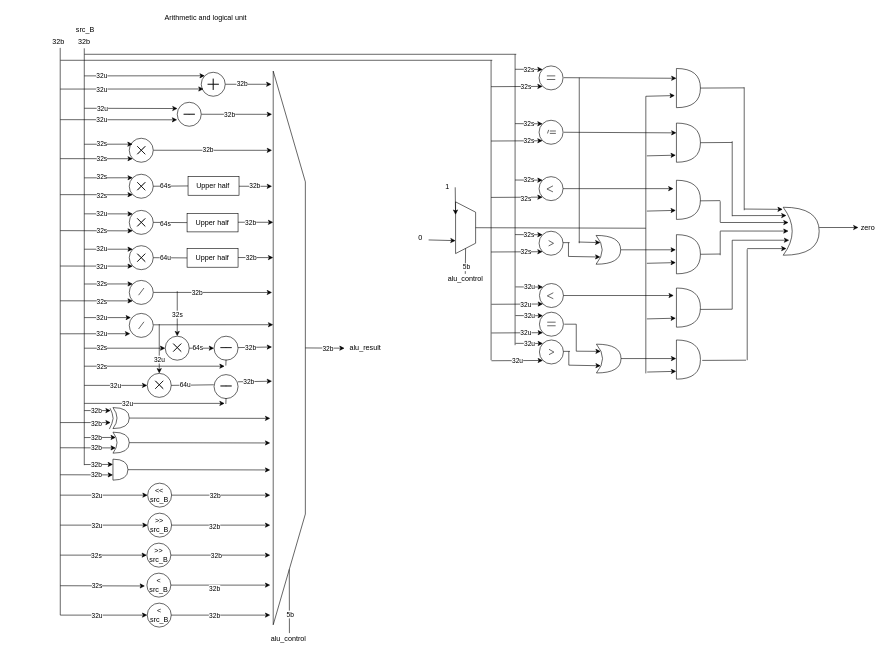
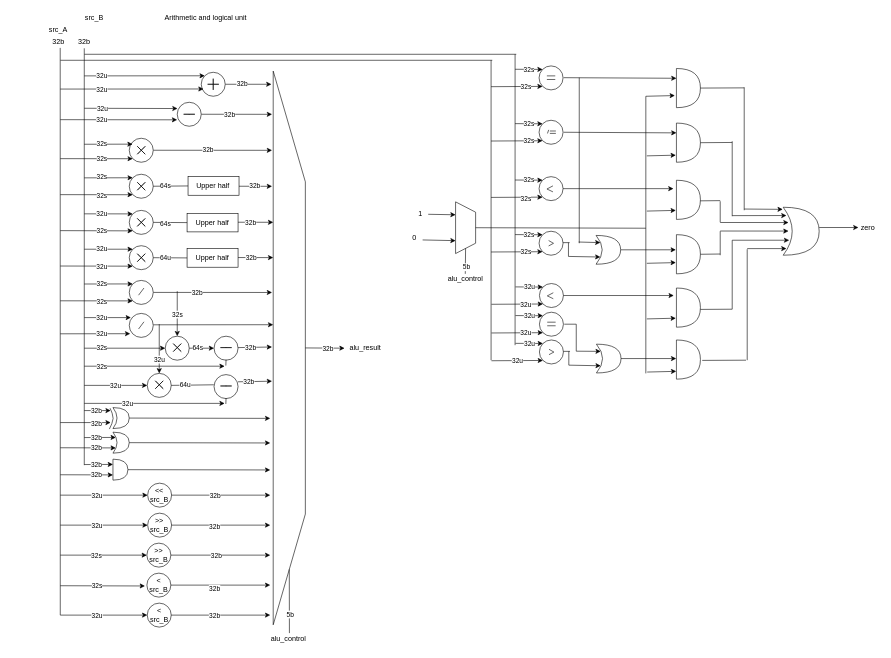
+ <mxCell id="282" value="src_A" parent="1" style="text;html=1;align=center;verticalAlign=middle;resizable=0;points=[];autosize=1;" vertex="1"><mxGeometry as="geometry" height="20" width="45" y="40" x="73" /></mxCell>
- <mxCell id="283" value="src_B" parent="1" style="text;html=1;align=center;verticalAlign=middle;resizable=0;points=[];autosize=1;" vertex="1"><mxGeometry as="geometry" height="20" width="45" y="40" x="118" /></mxCell>
+ <mxCell id="283" value="src_B" parent="1" style="text;html=1;align=center;verticalAlign=middle;resizable=0;points=[];autosize=1;" vertex="1"><mxGeometry x="133" y="20" as="geometry" height="20" width="45" /></mxCell>
- <mxCell id="167" value="1" parent="1" style="text;html=1;align=center;verticalAlign=middle;resizable=0;points=[];autosize=1;" vertex="1"><mxGeometry x="735" y="301.02" as="geometry" height="20" width="20" /></mxCell>
+ <mxCell id="167" value="1" parent="1" style="text;html=1;align=center;verticalAlign=middle;resizable=0;points=[];autosize=1;" vertex="1"><mxGeometry as="geometry" height="20" width="20" y="346.02" x="690" /></mxCell>
- <mxCell id="168" value="0" parent="1" style="text;html=1;align=center;verticalAlign=middle;resizable=0;points=[];autosize=1;" vertex="1"><mxGeometry as="geometry" height="20" width="20" y="386.02" x="690" /></mxCell>
+ <mxCell id="168" value="0" parent="1" style="text;html=1;align=center;verticalAlign=middle;resizable=0;points=[];autosize=1;" vertex="1"><mxGeometry x="680" y="386.02" as="geometry" height="20" width="20" /></mxCell>
